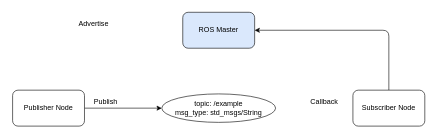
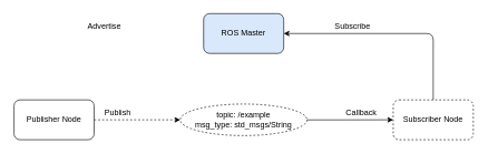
+ <mxCell id="12" value="Subscribe" style="text;html=1;align=center;verticalAlign=middle;resizable=0;points=[];autosize=1;" vertex="1" parent="1"><mxGeometry x="492" y="30" width="70" height="20" as="geometry" /></mxCell>
- <mxCell id="2" style="edgeStyle=orthogonalEdgeStyle;rounded=0;orthogonalLoop=1;jettySize=auto;html=1;entryX=0;entryY=0.5;entryDx=0;entryDy=0;" edge="1" parent="1" source="3" target="8"><mxGeometry relative="1" as="geometry" /></mxCell>
+ <mxCell id="2" style="edgeStyle=orthogonalEdgeStyle;rounded=0;orthogonalLoop=1;jettySize=auto;html=1;entryX=0;entryY=0.5;entryDx=0;entryDy=0;dashed=1;" edge="1" parent="1" source="3" target="8"><mxGeometry relative="1" as="geometry" /></mxCell>
- <mxCell id="8" value="topic: /example&lt;br&gt;msg_type: std_msgs/String" style="ellipse;whiteSpace=wrap;html=1;" vertex="1" parent="1"><mxGeometry x="269" y="156.25" width="190" height="47.5" as="geometry" /></mxCell>
+ <mxCell id="8" value="topic: /example&lt;br&gt;msg_type: std_msgs/String" style="ellipse;whiteSpace=wrap;html=1;dashed=1;" vertex="1" parent="1"><mxGeometry x="269" y="156.25" width="190" height="47.5" as="geometry" /></mxCell>
+ <mxCell id="7" style="edgeStyle=orthogonalEdgeStyle;rounded=0;orthogonalLoop=1;jettySize=auto;html=1;" edge="1" parent="1" source="8" target="5"><mxGeometry relative="1" as="geometry" /></mxCell>
- <mxCell id="5" value="Subscriber Node" style="rounded=1;whiteSpace=wrap;html=1;" vertex="1" parent="1"><mxGeometry x="588" y="150" width="120" height="60" as="geometry" /></mxCell>
+ <mxCell id="5" value="Subscriber Node" style="rounded=1;whiteSpace=wrap;html=1;dashed=1;" vertex="1" parent="1"><mxGeometry x="588" y="150" width="120" height="60" as="geometry" /></mxCell>
